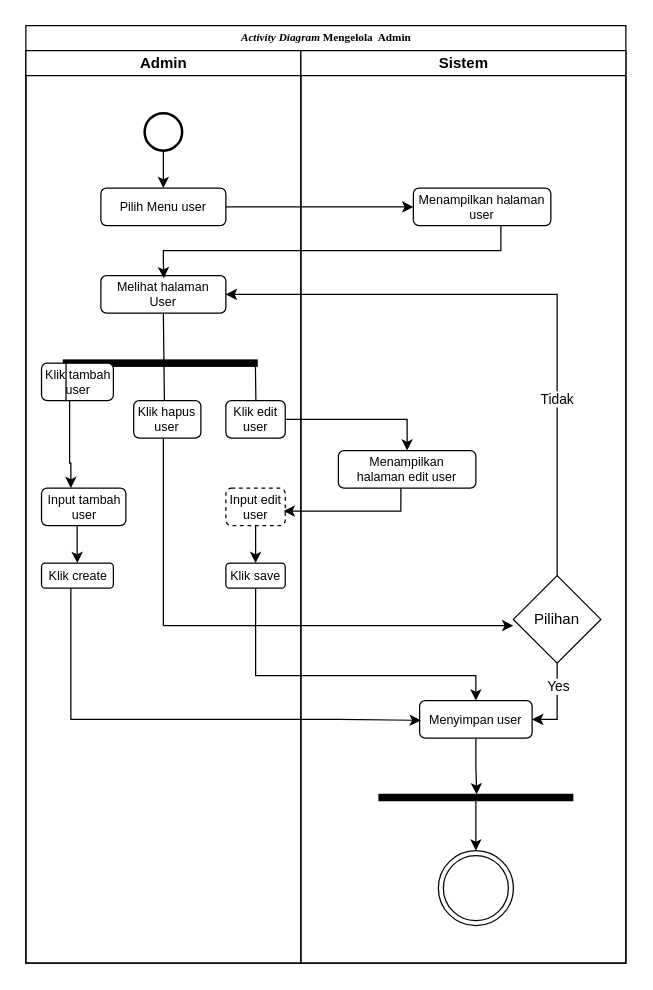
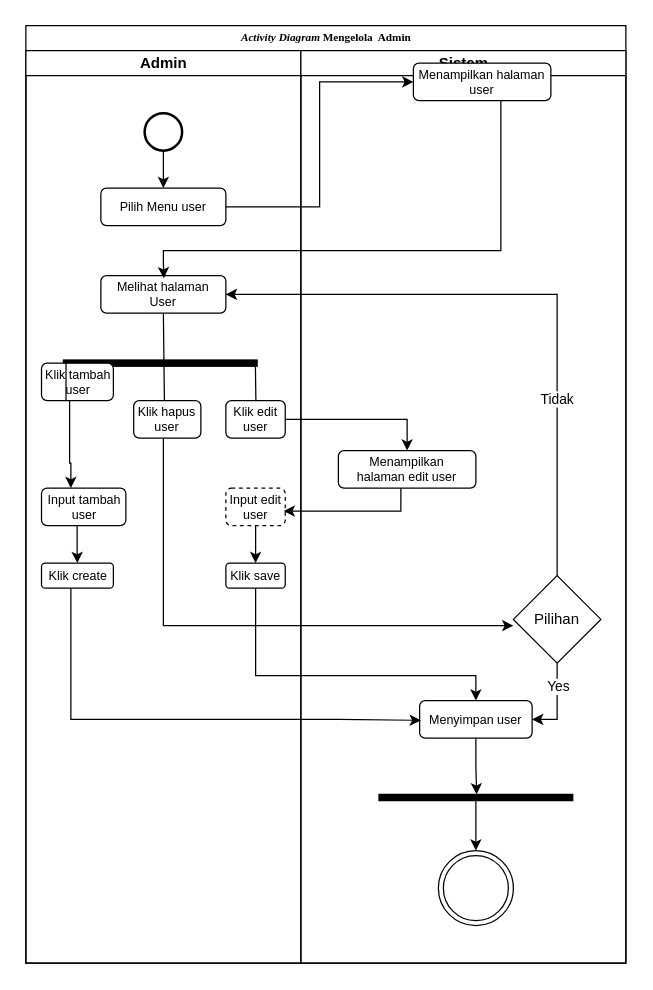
- <mxCell id="23" value="&lt;font style=&quot;font-size: 10px;&quot;&gt;Menampilkan halaman user&lt;/font&gt;" style="rounded=1;whiteSpace=wrap;html=1;fontSize=10;" vertex="1" parent="22"><mxGeometry x="90" y="110" width="110" height="30" as="geometry" /></mxCell>
+ <mxCell id="23" value="&lt;font style=&quot;font-size: 10px;&quot;&gt;Menampilkan halaman user&lt;/font&gt;" style="rounded=1;whiteSpace=wrap;html=1;fontSize=10;" vertex="1" parent="22"><mxGeometry x="90" y="10" width="110" height="30" as="geometry" /></mxCell>
